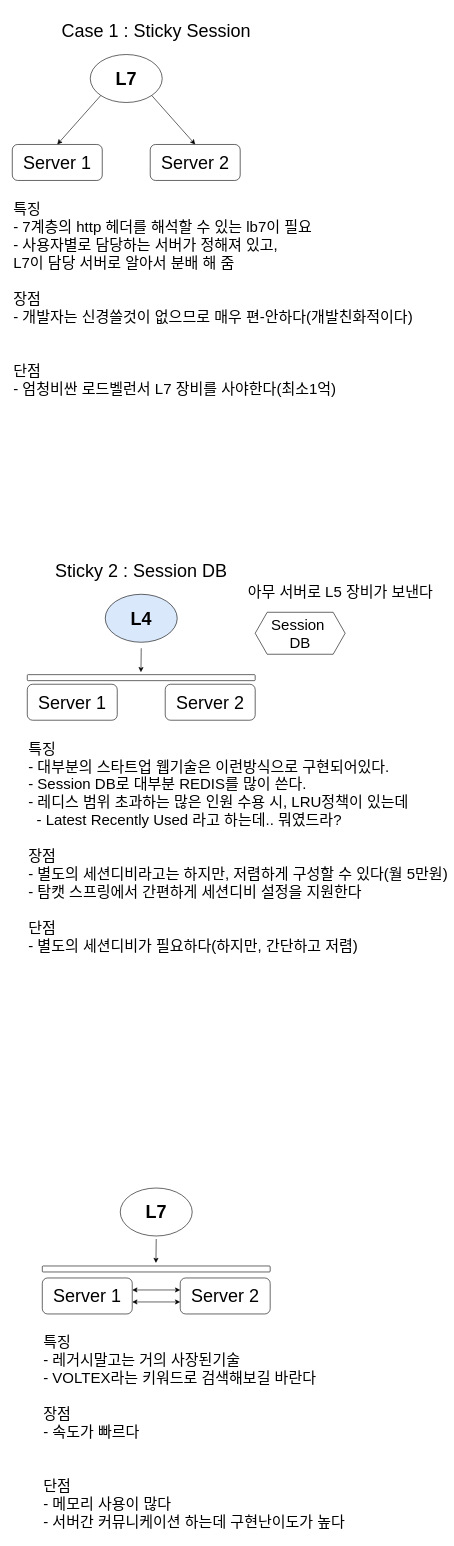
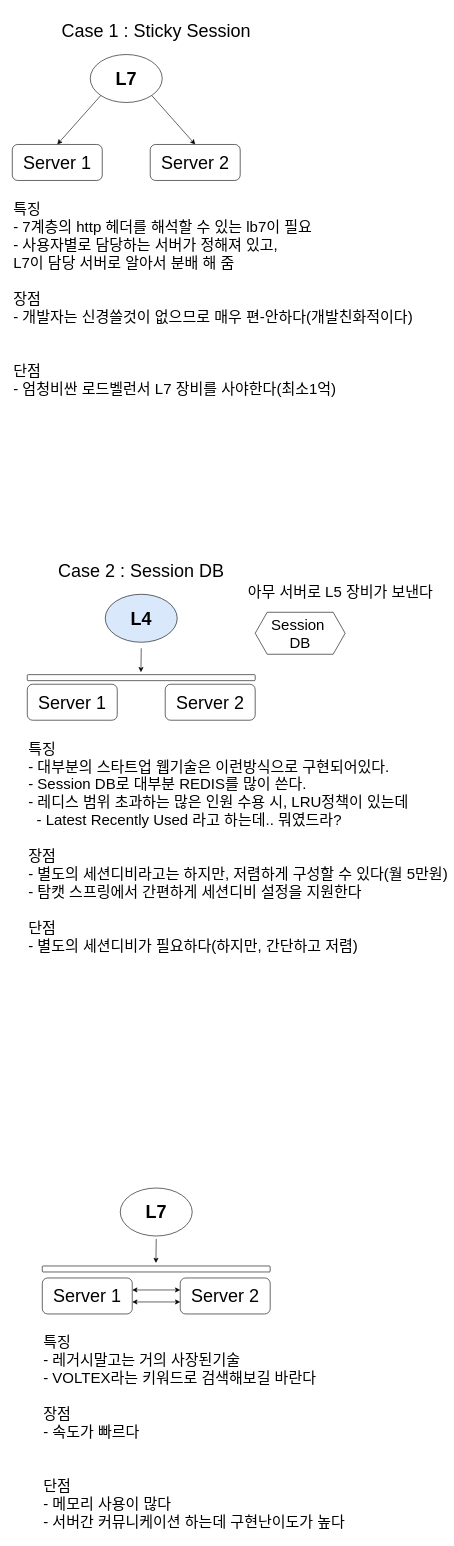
- <mxCell id="12" value="Sticky 2 : Session DB" style="text;html=1;strokeColor=none;fillColor=none;align=center;verticalAlign=middle;whiteSpace=wrap;rounded=0;fontSize=30;" vertex="1" parent="1"><mxGeometry x="20" y="920" width="430" height="60" as="geometry" /></mxCell>
+ <mxCell id="12" value="Case 2 : Session DB" style="text;html=1;strokeColor=none;fillColor=none;align=center;verticalAlign=middle;whiteSpace=wrap;rounded=0;fontSize=30;" vertex="1" parent="1"><mxGeometry x="20" y="920" width="430" height="60" as="geometry" /></mxCell>
